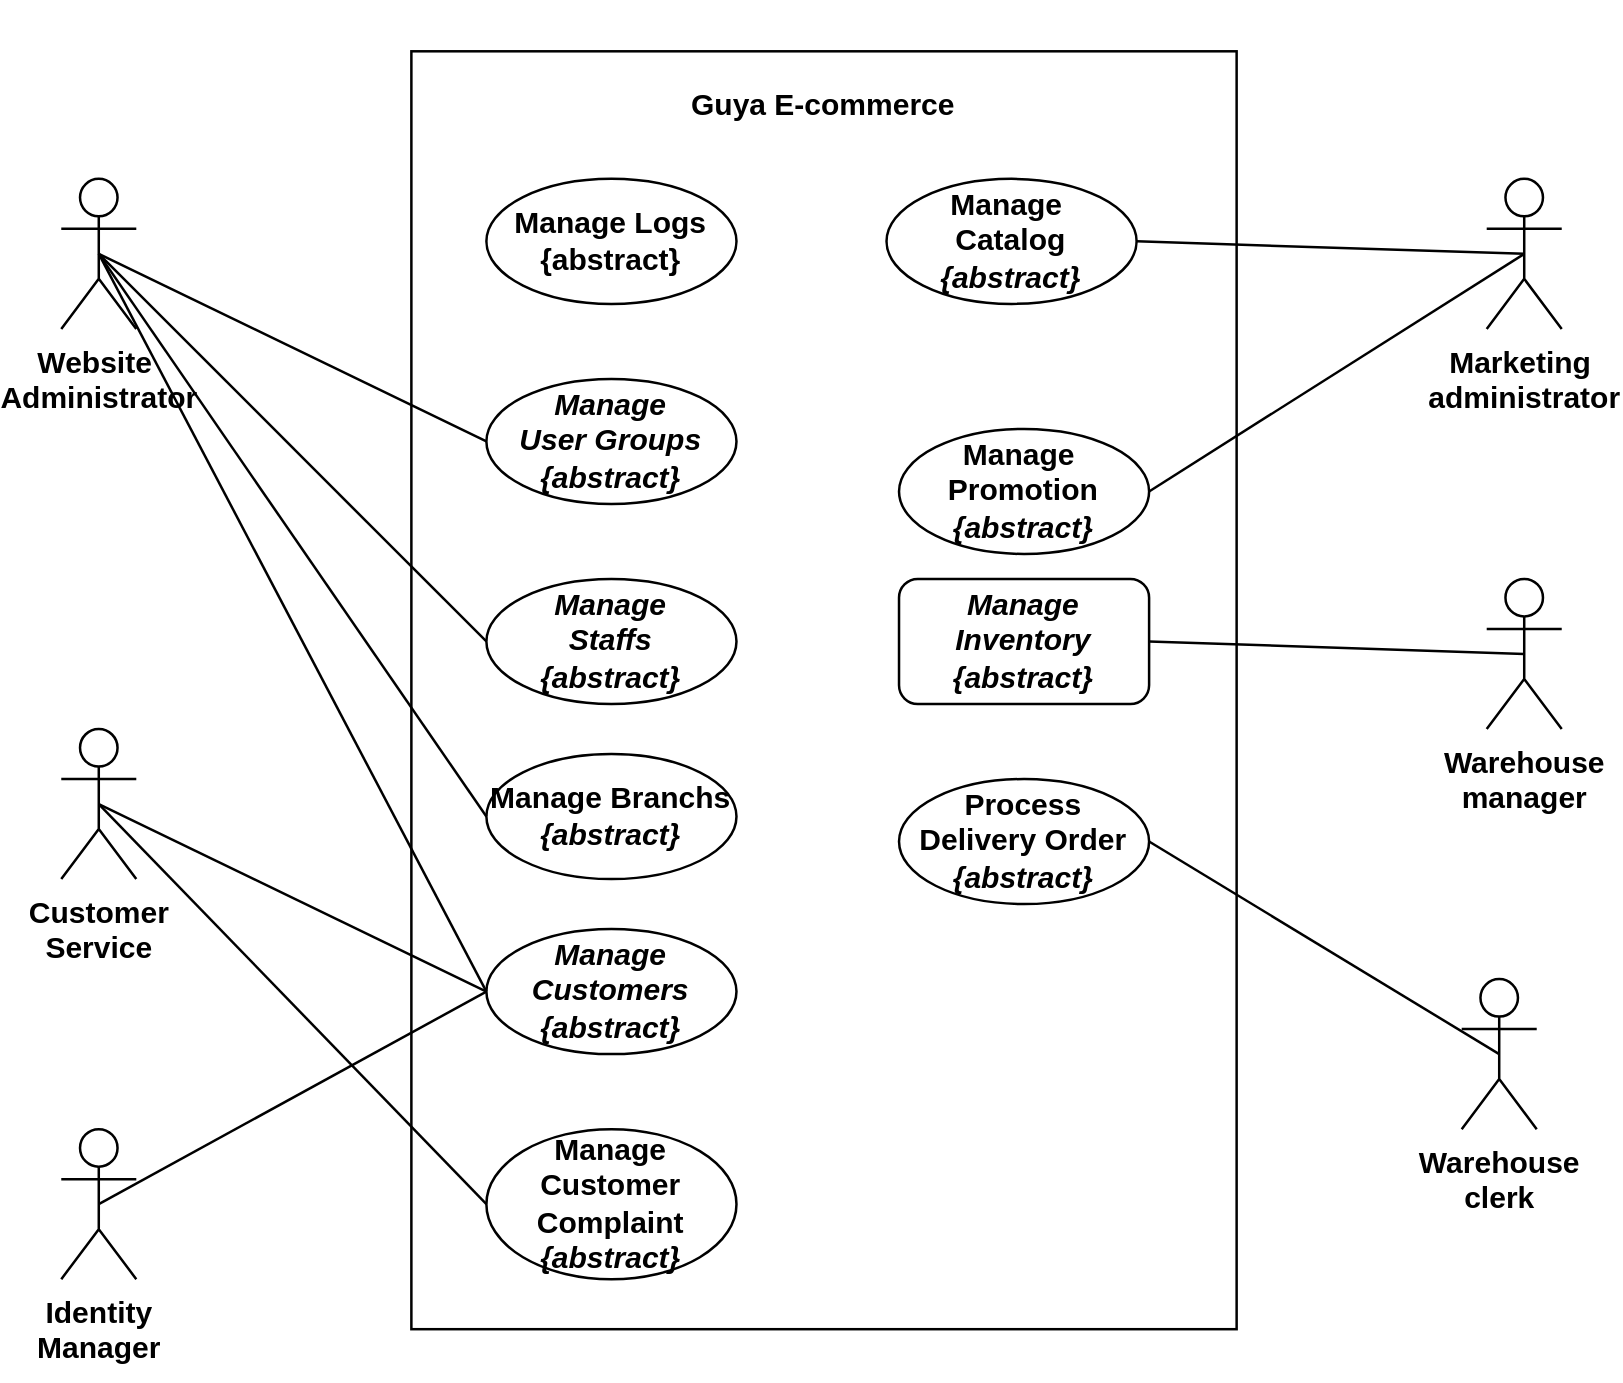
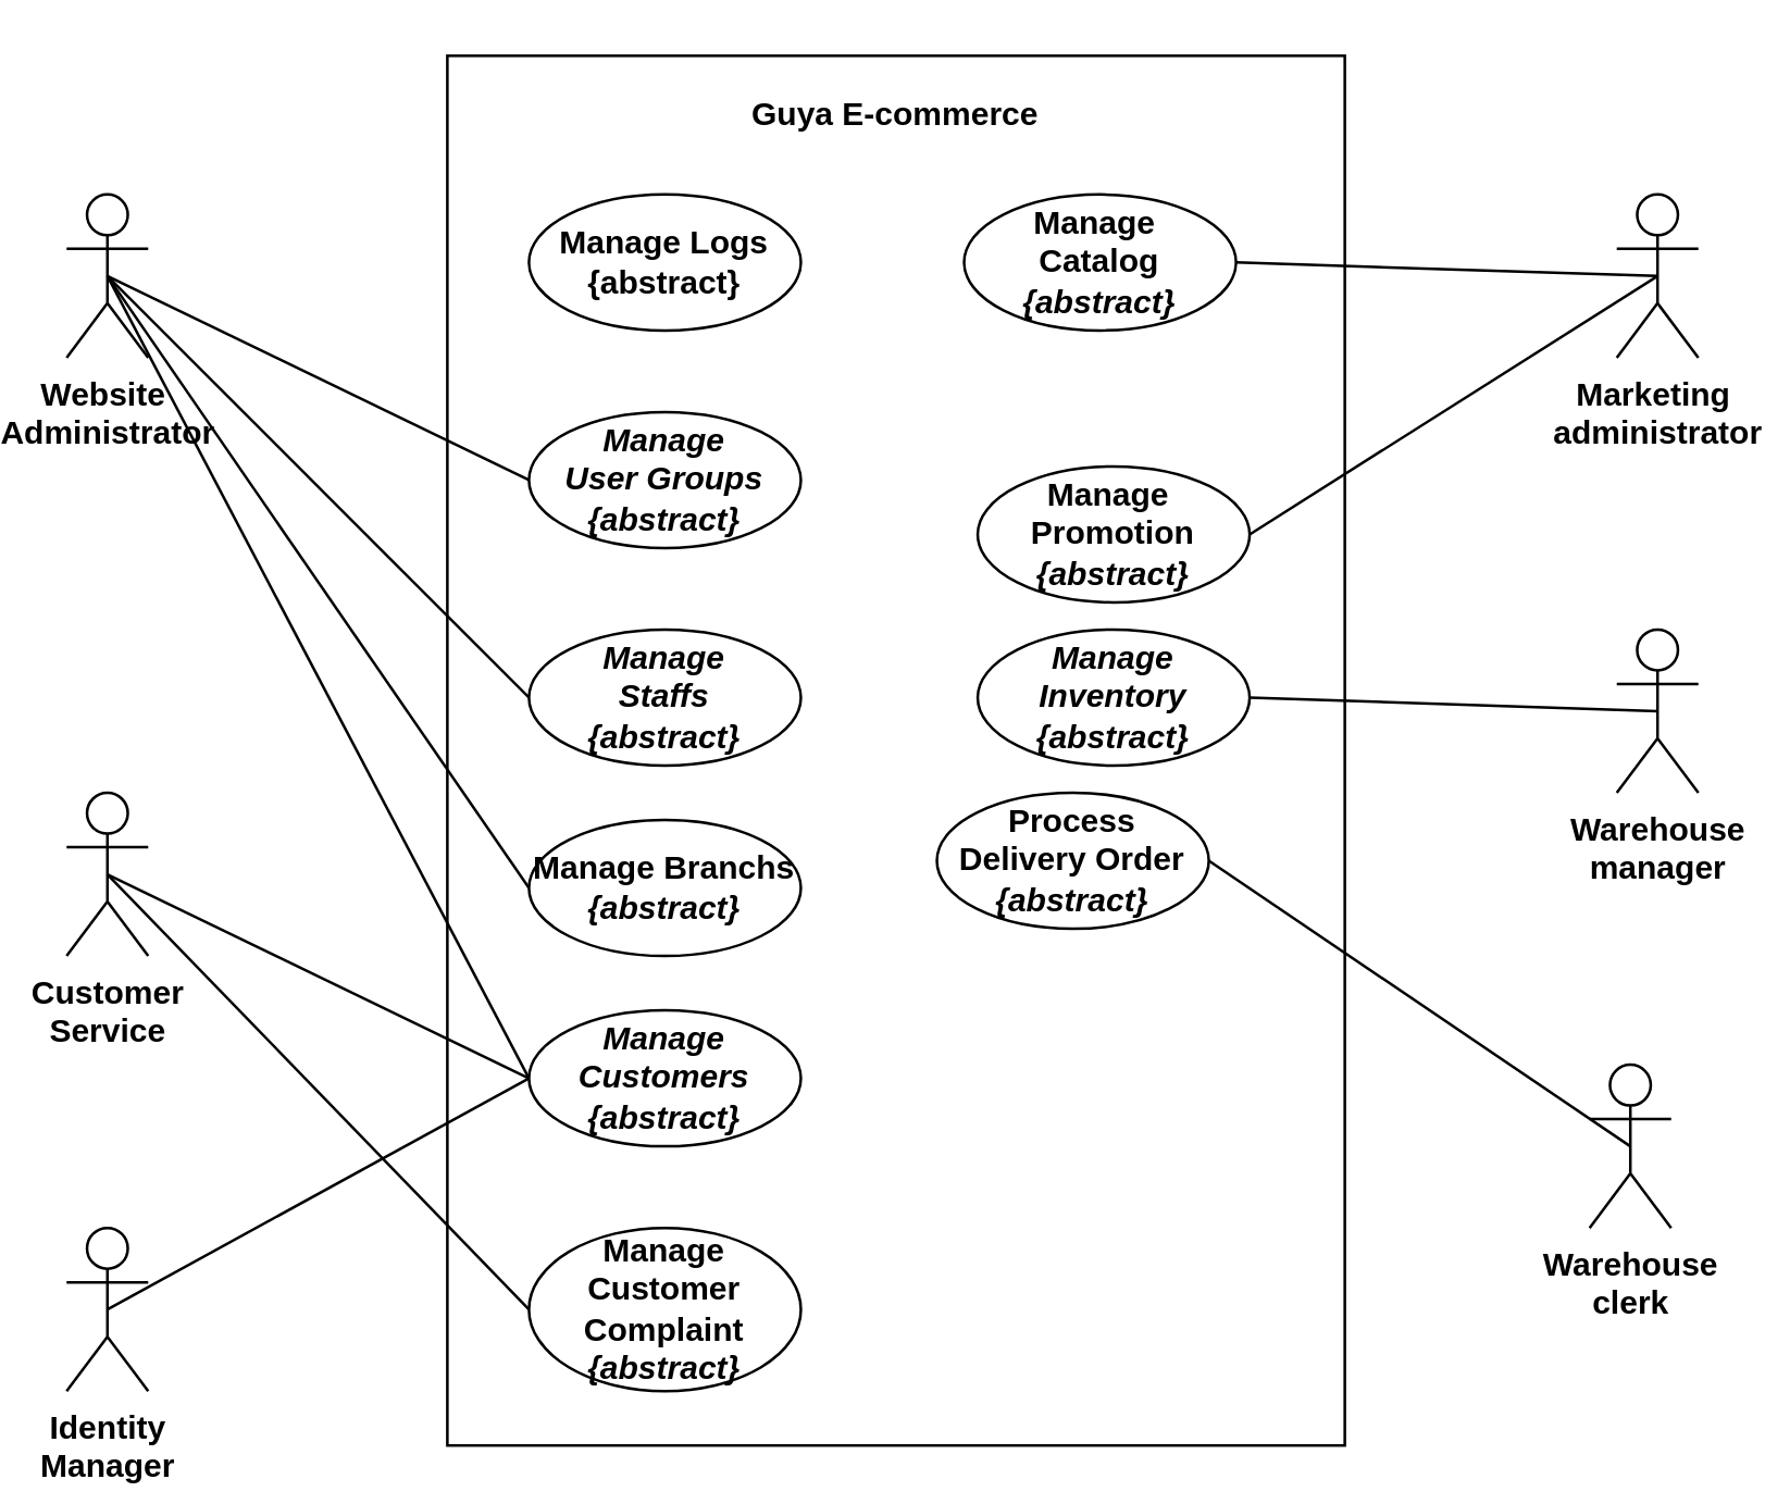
- <mxCell id="16" value="Manage I&lt;span&gt;nventory&lt;/span&gt;&lt;br&gt;{abstract}" style="whiteSpace=wrap;html=1;fontStyle=3;labelBackgroundColor=none;labelBorderColor=none;rounded=1;" parent="1" vertex="1"><mxGeometry x="355" y="231" width="100" height="50" as="geometry" /></mxCell>
+ <mxCell id="16" value="Manage I&lt;span&gt;nventory&lt;/span&gt;&lt;br&gt;{abstract}" style="ellipse;whiteSpace=wrap;html=1;fontStyle=3;labelBackgroundColor=none;labelBorderColor=none;" parent="1" vertex="1"><mxGeometry x="355" y="231" width="100" height="50" as="geometry" /></mxCell>
- <mxCell id="17" value="&lt;span style=&quot;font-style: normal&quot;&gt;Process&lt;br&gt;Delivery&amp;nbsp;&lt;/span&gt;&lt;span style=&quot;font-style: normal&quot;&gt;Order&lt;/span&gt;&lt;br&gt;{abstract}" style="ellipse;whiteSpace=wrap;html=1;fontStyle=3;labelBackgroundColor=none;labelBorderColor=none;" parent="1" vertex="1"><mxGeometry x="355" y="311" width="100" height="50" as="geometry" /></mxCell>
+ <mxCell id="17" value="&lt;span style=&quot;font-style: normal&quot;&gt;Process&lt;br&gt;Delivery&amp;nbsp;&lt;/span&gt;&lt;span style=&quot;font-style: normal&quot;&gt;Order&lt;/span&gt;&lt;br&gt;{abstract}" style="ellipse;whiteSpace=wrap;html=1;fontStyle=3;labelBackgroundColor=none;labelBorderColor=none;" parent="1" vertex="1"><mxGeometry x="340" y="291" width="100" height="50" as="geometry" /></mxCell>
